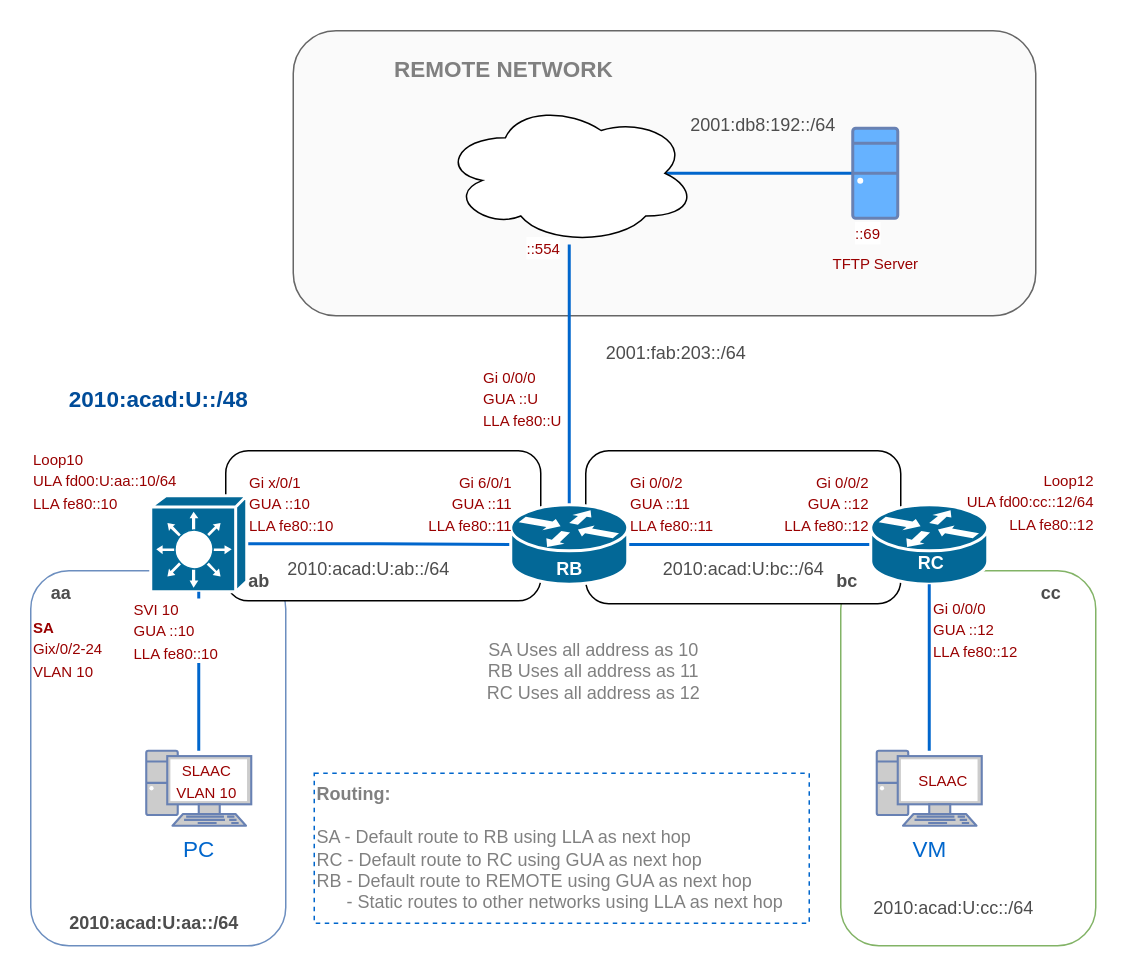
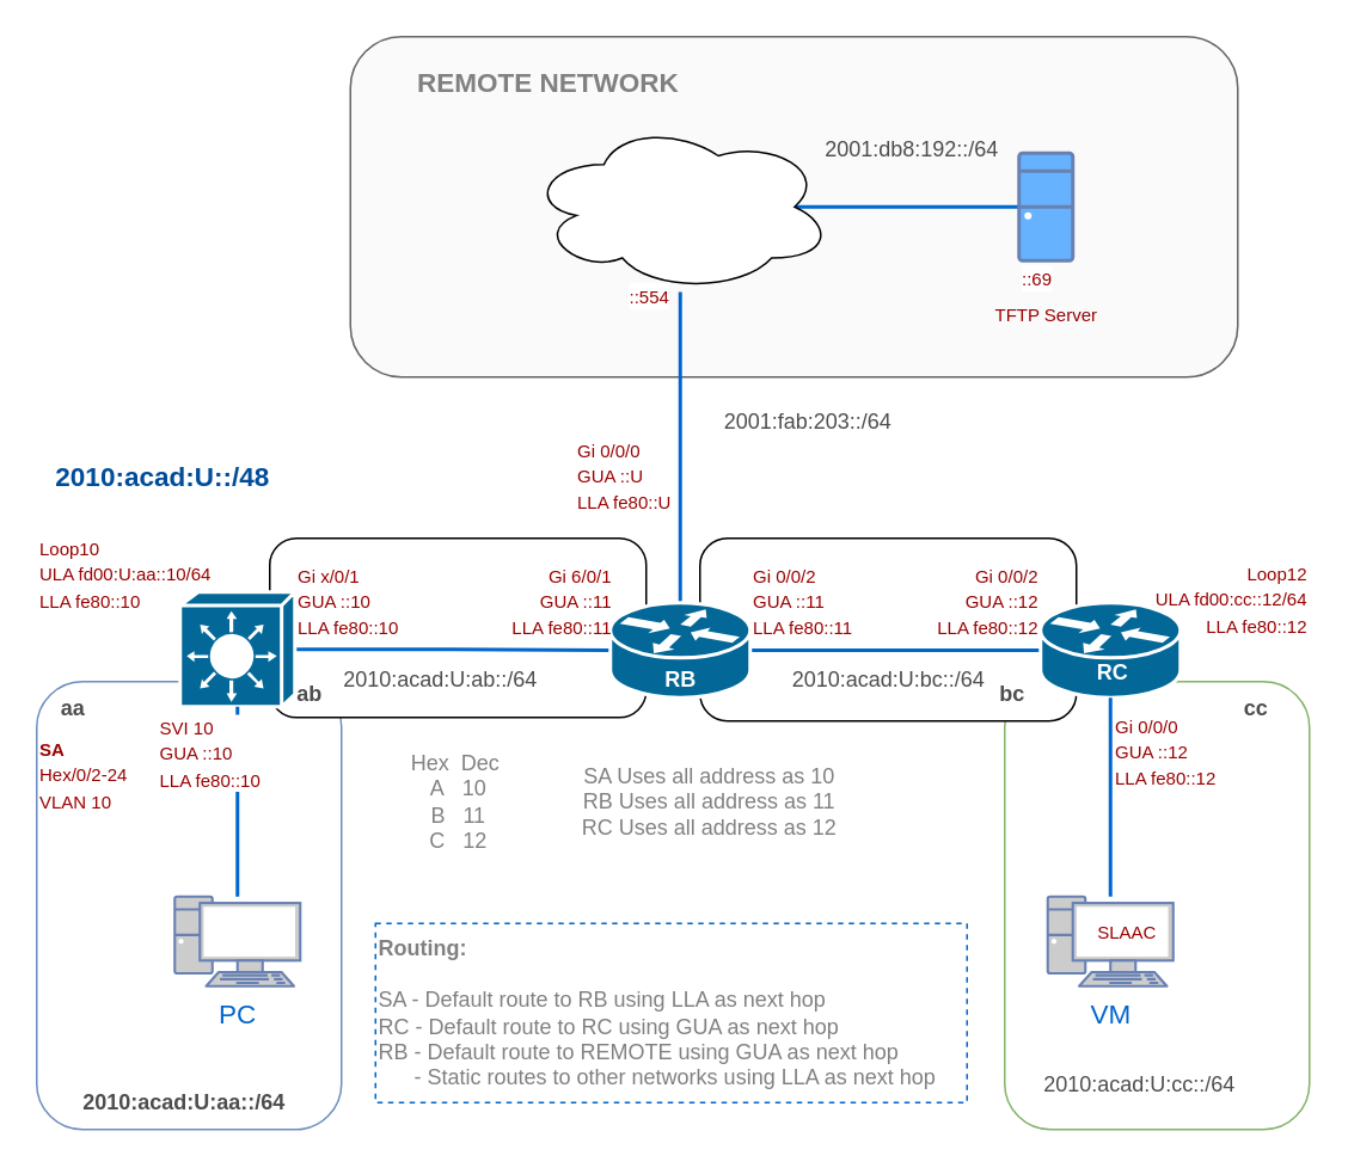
- <mxCell id="42" value="&lt;font size=&quot;1&quot; color=&quot;#808080&quot;&gt;&lt;b style=&quot;font-size: 15px;&quot;&gt;REMOTE NETWORK&lt;/b&gt;&lt;/font&gt;" style="text;html=1;resizable=0;autosize=1;align=center;verticalAlign=middle;points=[];fillColor=none;strokeColor=none;rounded=0;labelBackgroundColor=none;fontSize=10;fontColor=#990000;" vertex="1" parent="1"><mxGeometry x="250" y="30" width="170" height="30" as="geometry" /></mxCell>
+ <mxCell id="42" value="&lt;font size=&quot;1&quot; color=&quot;#808080&quot;&gt;&lt;b style=&quot;font-size: 15px;&quot;&gt;REMOTE NETWORK&lt;/b&gt;&lt;/font&gt;" style="text;html=1;resizable=0;autosize=1;align=center;verticalAlign=middle;points=[];fillColor=none;strokeColor=none;rounded=0;labelBackgroundColor=none;fontSize=10;fontColor=#990000;" vertex="1" parent="1"><mxGeometry x="220" y="30" width="170" height="30" as="geometry" /></mxCell>
- <mxCell id="27" value="&lt;font color=&quot;#004c99&quot;&gt;2010:acad:U::/48&lt;/font&gt;" style="text;html=1;resizable=0;autosize=1;align=center;verticalAlign=middle;points=[];fillColor=none;strokeColor=none;rounded=0;labelBackgroundColor=none;fontColor=#4D4D4D;fontSize=15;fontStyle=1" vertex="1" parent="1"><mxGeometry x="35" y="250" width="140" height="30" as="geometry" /></mxCell>
+ <mxCell id="27" value="&lt;font color=&quot;#004c99&quot;&gt;2010:acad:U::/48&lt;/font&gt;" style="text;html=1;resizable=0;autosize=1;align=center;verticalAlign=middle;points=[];fillColor=none;strokeColor=none;rounded=0;labelBackgroundColor=none;fontColor=#4D4D4D;fontSize=15;fontStyle=1" vertex="1" parent="1"><mxGeometry x="20" y="250" width="140" height="30" as="geometry" /></mxCell>
- <mxCell id="28" value="&lt;font color=&quot;#990000&quot; style=&quot;font-size: 10px;&quot;&gt;&lt;b&gt;SA&lt;br&gt;&lt;/b&gt;Gix/0/2-24&lt;br&gt;VLAN 10&lt;br&gt;&lt;/font&gt;" style="text;html=1;resizable=0;autosize=1;align=left;verticalAlign=middle;points=[];fillColor=none;strokeColor=none;rounded=0;labelBackgroundColor=default;fontColor=#4D4D4D;" vertex="1" parent="1"><mxGeometry x="20" y="402" width="70" height="60" as="geometry" /></mxCell>
+ <mxCell id="28" value="&lt;font color=&quot;#990000&quot; style=&quot;font-size: 10px;&quot;&gt;&lt;b&gt;SA&lt;br&gt;&lt;/b&gt;Hex/0/2-24&lt;br&gt;VLAN 10&lt;br&gt;&lt;/font&gt;" style="text;html=1;resizable=0;autosize=1;align=left;verticalAlign=middle;points=[];fillColor=none;strokeColor=none;rounded=0;labelBackgroundColor=default;fontColor=#4D4D4D;" vertex="1" parent="1"><mxGeometry x="20" y="402" width="70" height="60" as="geometry" /></mxCell>
+ <mxCell id="49" value="Hex&amp;nbsp; Dec&amp;nbsp;&lt;br style=&quot;font-size: 12px;&quot;&gt;A&amp;nbsp; &amp;nbsp;10&lt;br style=&quot;font-size: 12px;&quot;&gt;B&amp;nbsp; &amp;nbsp;11&lt;br style=&quot;font-size: 12px;&quot;&gt;C&amp;nbsp; &amp;nbsp;12" style="text;html=1;resizable=0;autosize=1;align=center;verticalAlign=middle;points=[];fillColor=none;strokeColor=none;rounded=0;labelBackgroundColor=none;fontSize=12;fontColor=#808080;" vertex="1" parent="1"><mxGeometry x="215" y="412" width="80" height="70" as="geometry" /></mxCell>
- <mxCell id="30" value="&lt;font color=&quot;#990000&quot; style=&quot;font-size: 10px;&quot;&gt;SLAAC&lt;br&gt;VLAN 10&lt;br&gt;&lt;/font&gt;" style="text;html=1;resizable=0;autosize=1;align=center;verticalAlign=middle;points=[];fillColor=none;strokeColor=none;rounded=0;labelBackgroundColor=none;fontColor=#4D4D4D;" vertex="1" parent="1"><mxGeometry x="107" y="500" width="60" height="40" as="geometry" /></mxCell>
